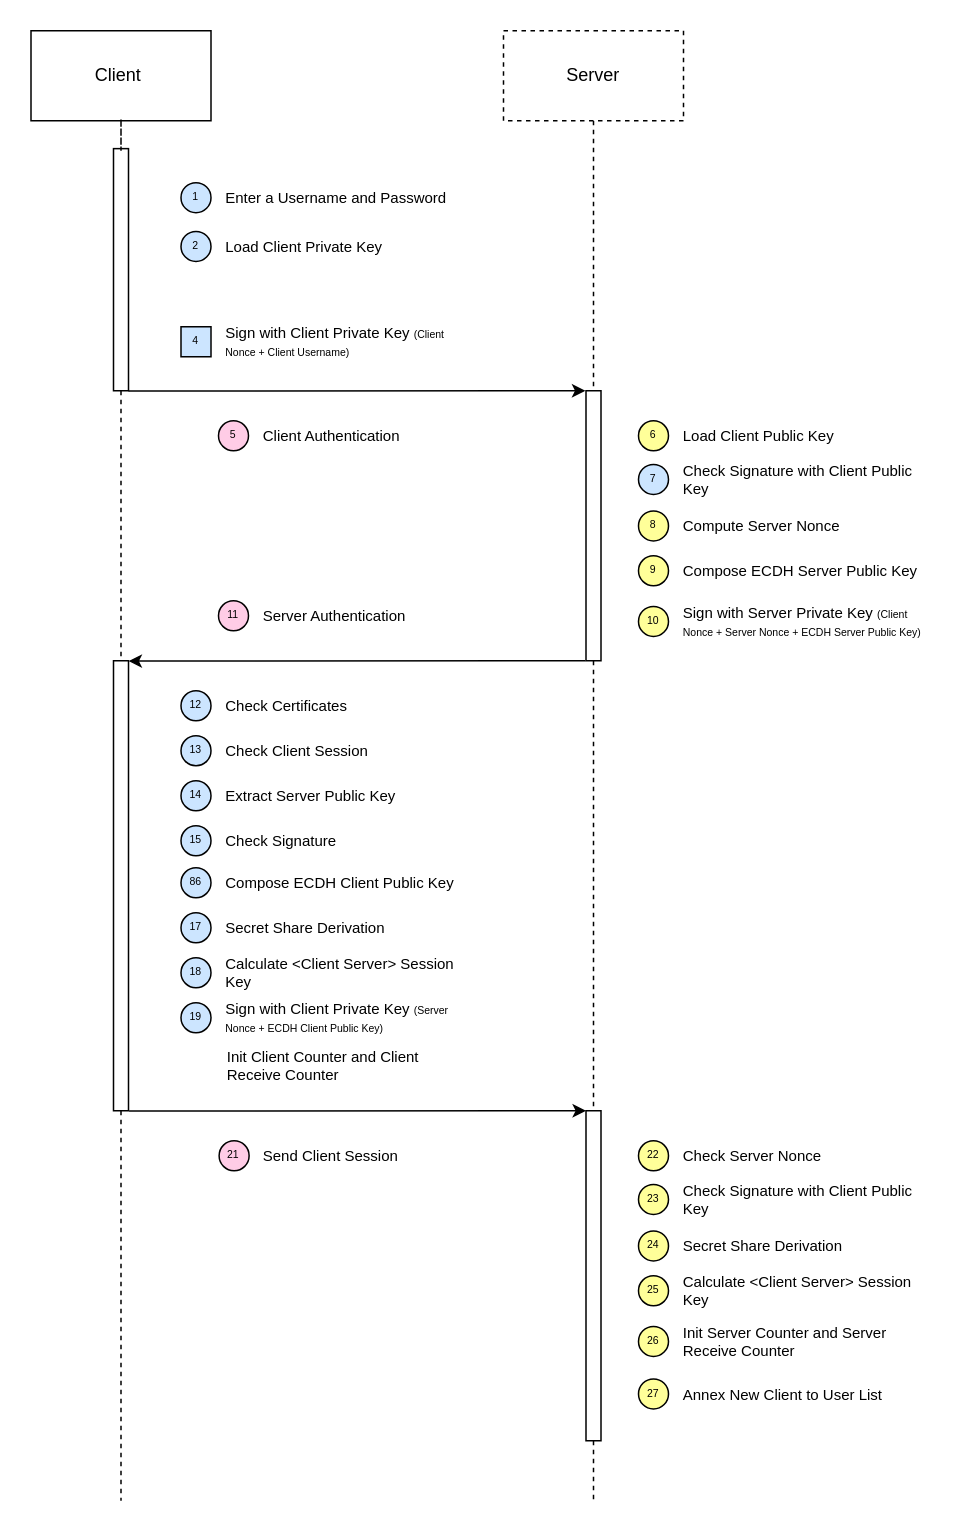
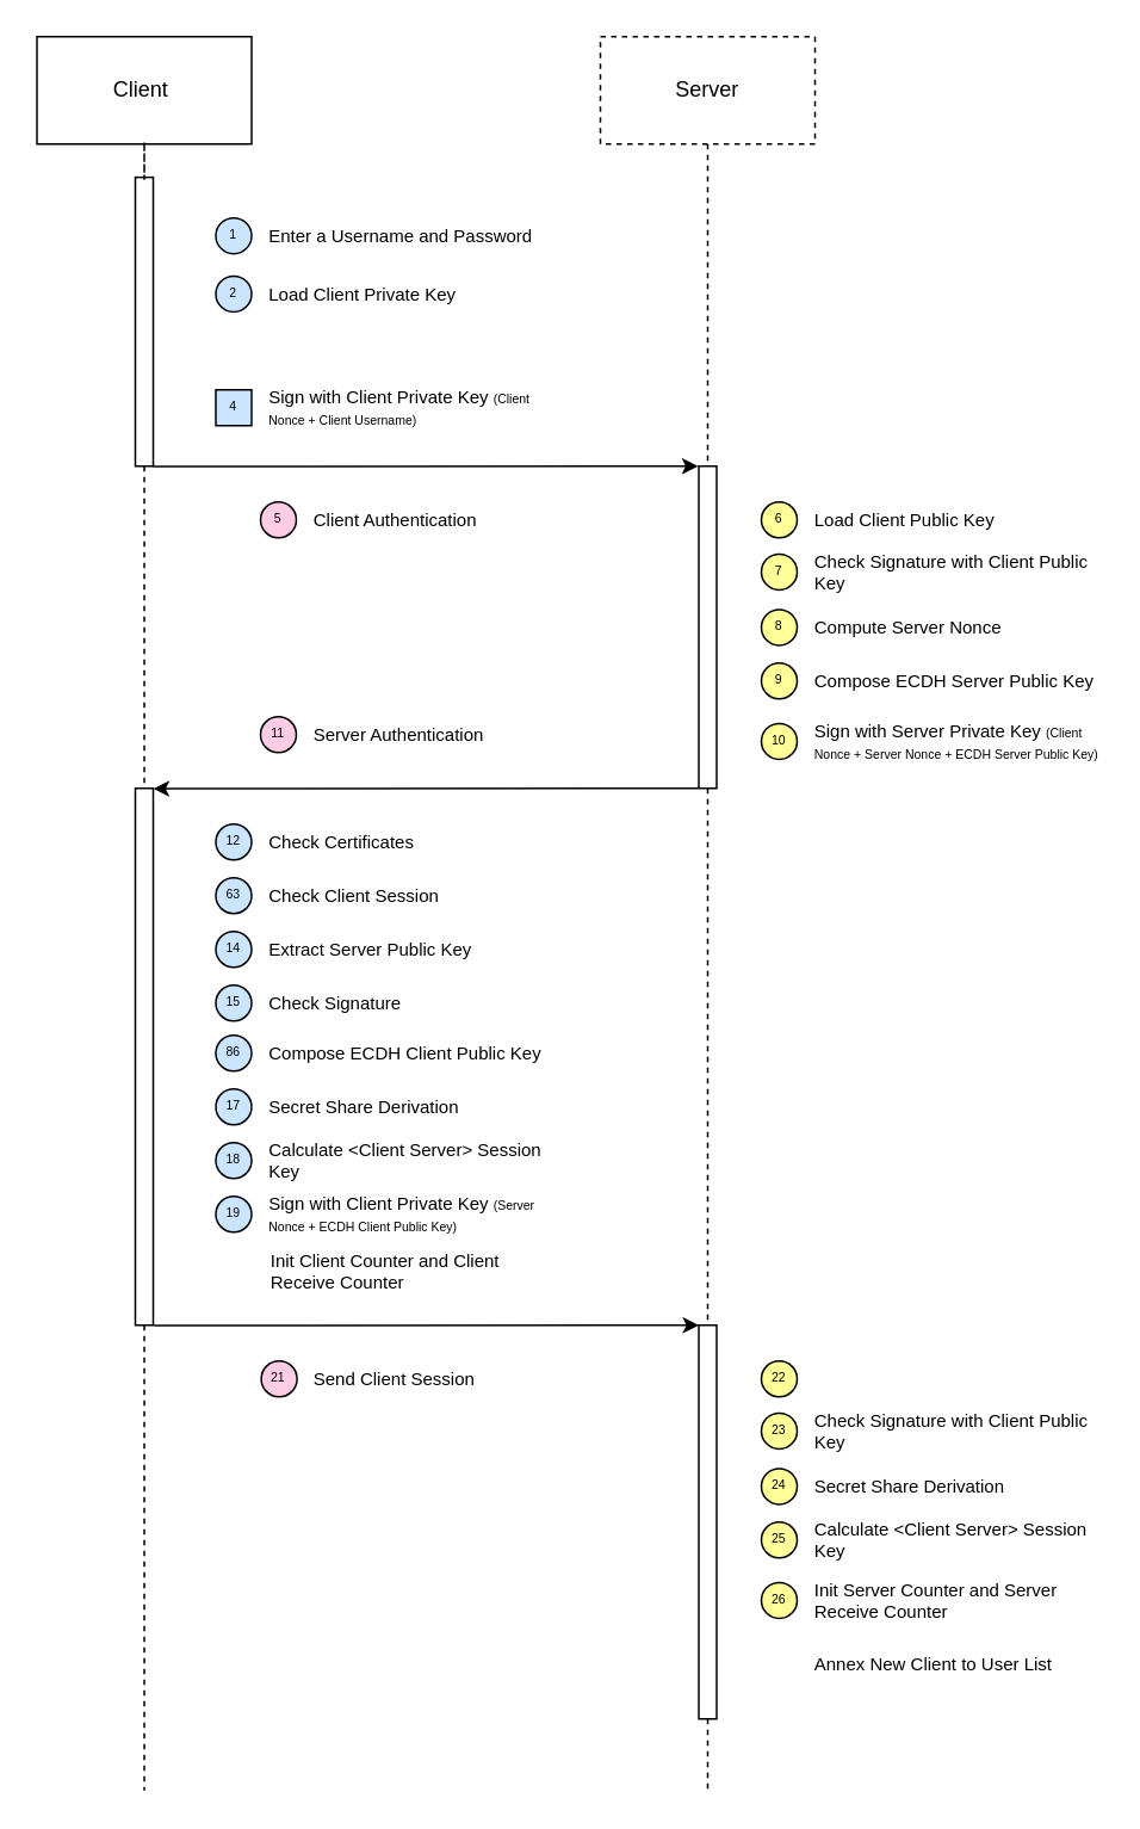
- <mxCell id="9" value="7" style="ellipse;whiteSpace=wrap;html=1;aspect=fixed;fontSize=7;fillColor=#cce5ff;" parent="1" vertex="1"><mxGeometry x="425" y="309.1" width="20" height="20" as="geometry" /></mxCell>
+ <mxCell id="9" value="7" style="ellipse;whiteSpace=wrap;html=1;aspect=fixed;fontSize=7;fillColor=#FFFF99;" parent="1" vertex="1"><mxGeometry x="425" y="309.1" width="20" height="20" as="geometry" /></mxCell>
- <mxCell id="34" value="13" style="ellipse;whiteSpace=wrap;html=1;aspect=fixed;fontSize=7;fillColor=#CCE5FF;" parent="1" vertex="1"><mxGeometry x="120" y="490" width="20" height="20" as="geometry" /></mxCell>
+ <mxCell id="34" value="63" style="ellipse;whiteSpace=wrap;html=1;aspect=fixed;fontSize=7;fillColor=#CCE5FF;" parent="1" vertex="1"><mxGeometry x="120" y="490" width="20" height="20" as="geometry" /></mxCell>
- <mxCell id="54" value="Check Server Nonce" style="text;html=1;strokeColor=none;fillColor=none;align=left;verticalAlign=middle;whiteSpace=wrap;rounded=0;labelPosition=center;verticalLabelPosition=middle;spacing=0;fontSize=10;" parent="1" vertex="1"><mxGeometry x="455" y="762.55" width="160" height="14.9" as="geometry" /></mxCell>
- <mxCell id="65" value="27" style="ellipse;whiteSpace=wrap;html=1;aspect=fixed;fontSize=7;fillColor=#FFFF99;" parent="1" vertex="1"><mxGeometry x="425" y="918.75" width="20" height="20" as="geometry" /></mxCell>
